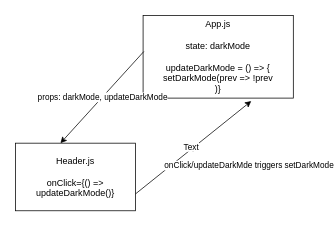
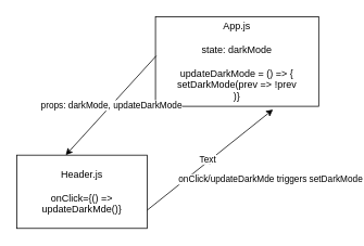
- <mxCell id="4" value="Header.js&lt;br&gt;&lt;br&gt;onClick={() =&amp;gt; updateDarkMode()}" style="whiteSpace=wrap;html=1;" parent="1" vertex="1"><mxGeometry x="20" y="190" width="160" height="90" as="geometry" /></mxCell>
+ <mxCell id="4" value="Header.js&lt;br&gt;&lt;br&gt;onClick={() =&amp;gt; updateDarkMde()}" style="whiteSpace=wrap;html=1;" parent="1" vertex="1"><mxGeometry x="20" y="190" width="160" height="90" as="geometry" /></mxCell>
